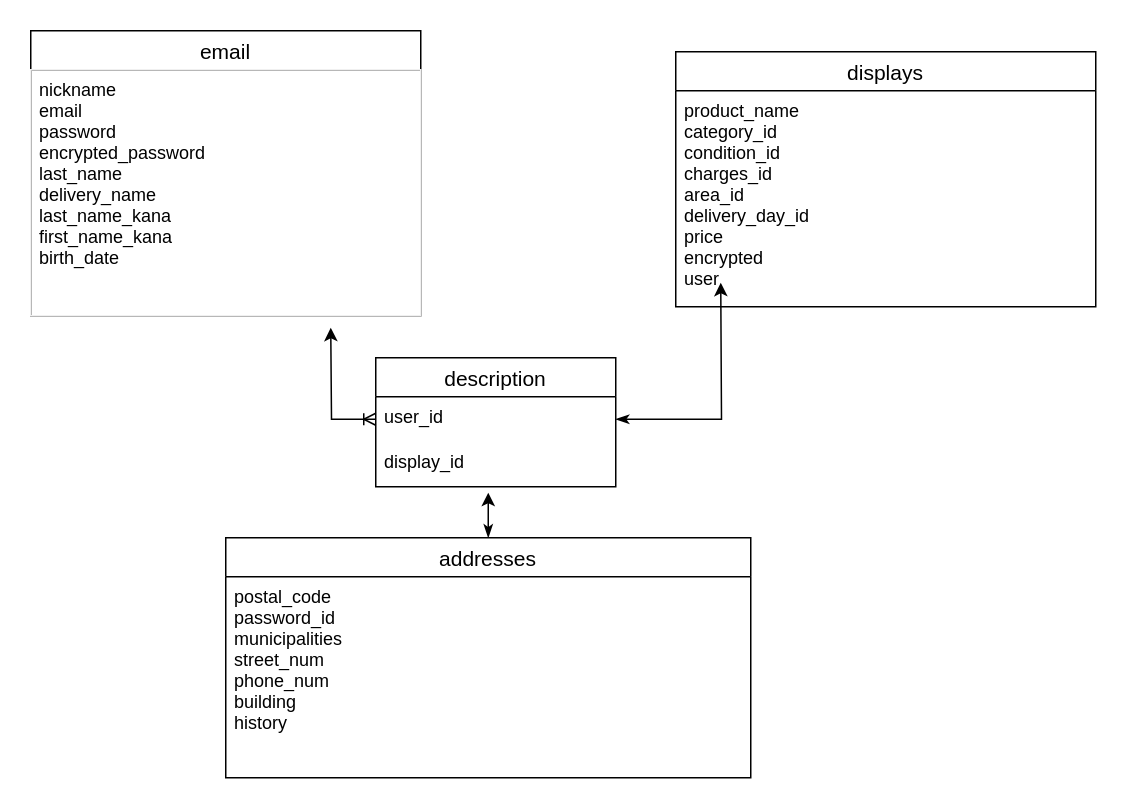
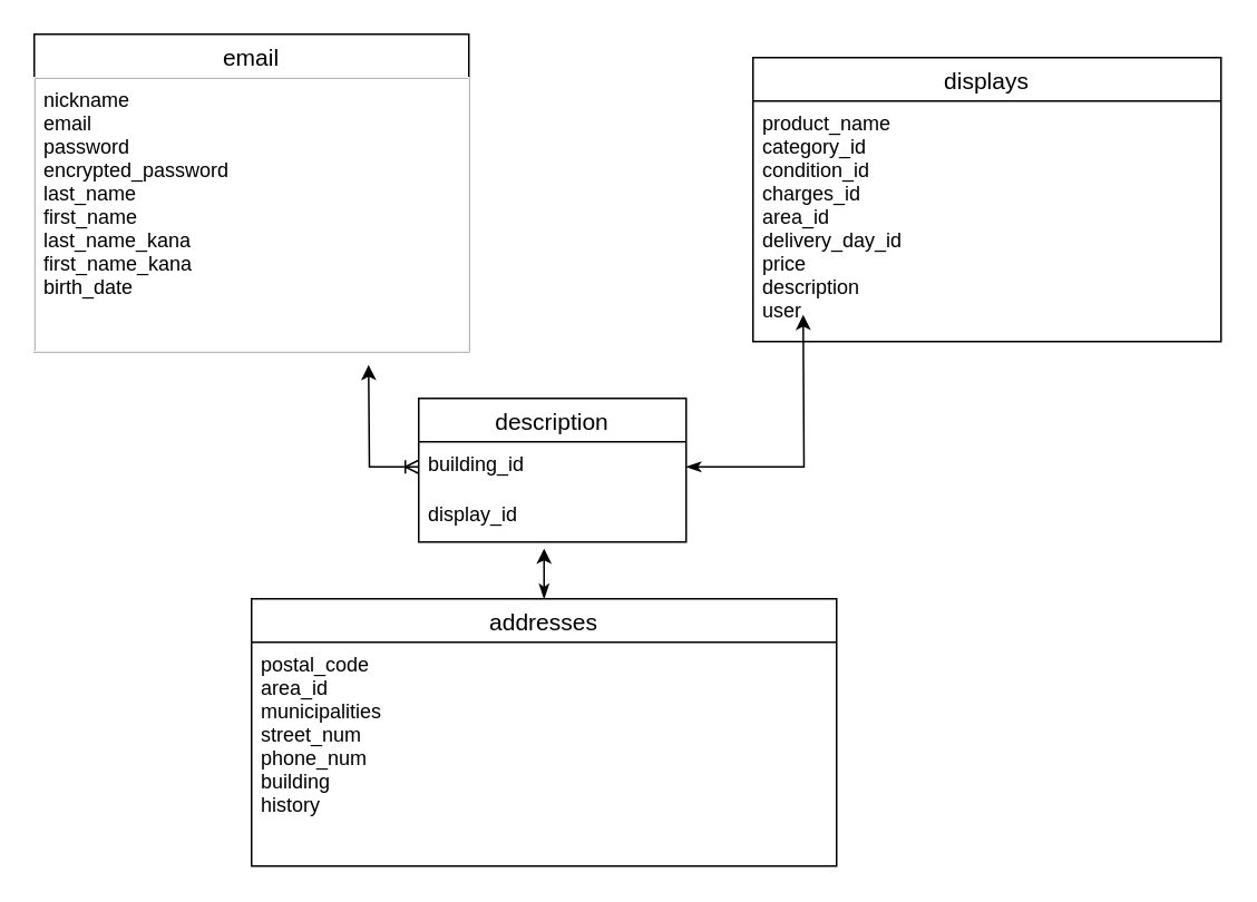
- <mxCell id="3" value="nickname&#10;email&#10;password&#10;encrypted_password&#10;last_name&#10;delivery_name&#10;last_name_kana&#10;first_name_kana&#10;birth_date&#10;" style="text;fillColor=none;spacingLeft=4;spacingRight=4;overflow=hidden;rotatable=0;points=[[0,0.5],[1,0.5]];portConstraint=eastwest;fontSize=12;strokeColor=#f0f0f0;" parent="2" vertex="1"><mxGeometry y="26" width="260" height="164" as="geometry" /></mxCell>
+ <mxCell id="3" value="nickname&#10;email&#10;password&#10;encrypted_password&#10;last_name&#10;first_name&#10;last_name_kana&#10;first_name_kana&#10;birth_date&#10;" style="text;fillColor=none;spacingLeft=4;spacingRight=4;overflow=hidden;rotatable=0;points=[[0,0.5],[1,0.5]];portConstraint=eastwest;fontSize=12;strokeColor=#f0f0f0;" parent="2" vertex="1"><mxGeometry y="26" width="260" height="164" as="geometry" /></mxCell>
- <mxCell id="5" value="product_name&#10;category_id&#10;condition_id&#10;charges_id&#10;area_id&#10;delivery_day_id&#10;price&#10;encrypted&#10;user" style="text;strokeColor=none;fillColor=none;spacingLeft=4;spacingRight=4;overflow=hidden;rotatable=0;points=[[0,0.5],[1,0.5]];portConstraint=eastwest;fontSize=12;" parent="4" vertex="1"><mxGeometry y="26" width="280" height="144" as="geometry" /></mxCell>
+ <mxCell id="5" value="product_name&#10;category_id&#10;condition_id&#10;charges_id&#10;area_id&#10;delivery_day_id&#10;price&#10;description&#10;user" style="text;strokeColor=none;fillColor=none;spacingLeft=4;spacingRight=4;overflow=hidden;rotatable=0;points=[[0,0.5],[1,0.5]];portConstraint=eastwest;fontSize=12;" parent="4" vertex="1"><mxGeometry y="26" width="280" height="144" as="geometry" /></mxCell>
- <mxCell id="10" value="user_id" style="text;fillColor=none;spacingLeft=4;spacingRight=4;overflow=hidden;rotatable=0;points=[[0,0.5],[1,0.5]];portConstraint=eastwest;fontSize=12;" parent="9" vertex="1"><mxGeometry y="26" width="160" height="30" as="geometry" /></mxCell>
+ <mxCell id="10" value="building_id" style="text;fillColor=none;spacingLeft=4;spacingRight=4;overflow=hidden;rotatable=0;points=[[0,0.5],[1,0.5]];portConstraint=eastwest;fontSize=12;" parent="9" vertex="1"><mxGeometry y="26" width="160" height="30" as="geometry" /></mxCell>
- <mxCell id="8" value="postal_code&#10;password_id&#10;municipalities&#10;street_num&#10;phone_num&#10;building&#10;history" style="text;strokeColor=none;fillColor=none;spacingLeft=4;spacingRight=4;overflow=hidden;rotatable=0;points=[[0,0.5],[1,0.5]];portConstraint=eastwest;fontSize=12;" parent="7" vertex="1"><mxGeometry y="26" width="350" height="134" as="geometry" /></mxCell>
+ <mxCell id="8" value="postal_code&#10;area_id&#10;municipalities&#10;street_num&#10;phone_num&#10;building&#10;history" style="text;strokeColor=none;fillColor=none;spacingLeft=4;spacingRight=4;overflow=hidden;rotatable=0;points=[[0,0.5],[1,0.5]];portConstraint=eastwest;fontSize=12;" parent="7" vertex="1"><mxGeometry y="26" width="350" height="134" as="geometry" /></mxCell>
